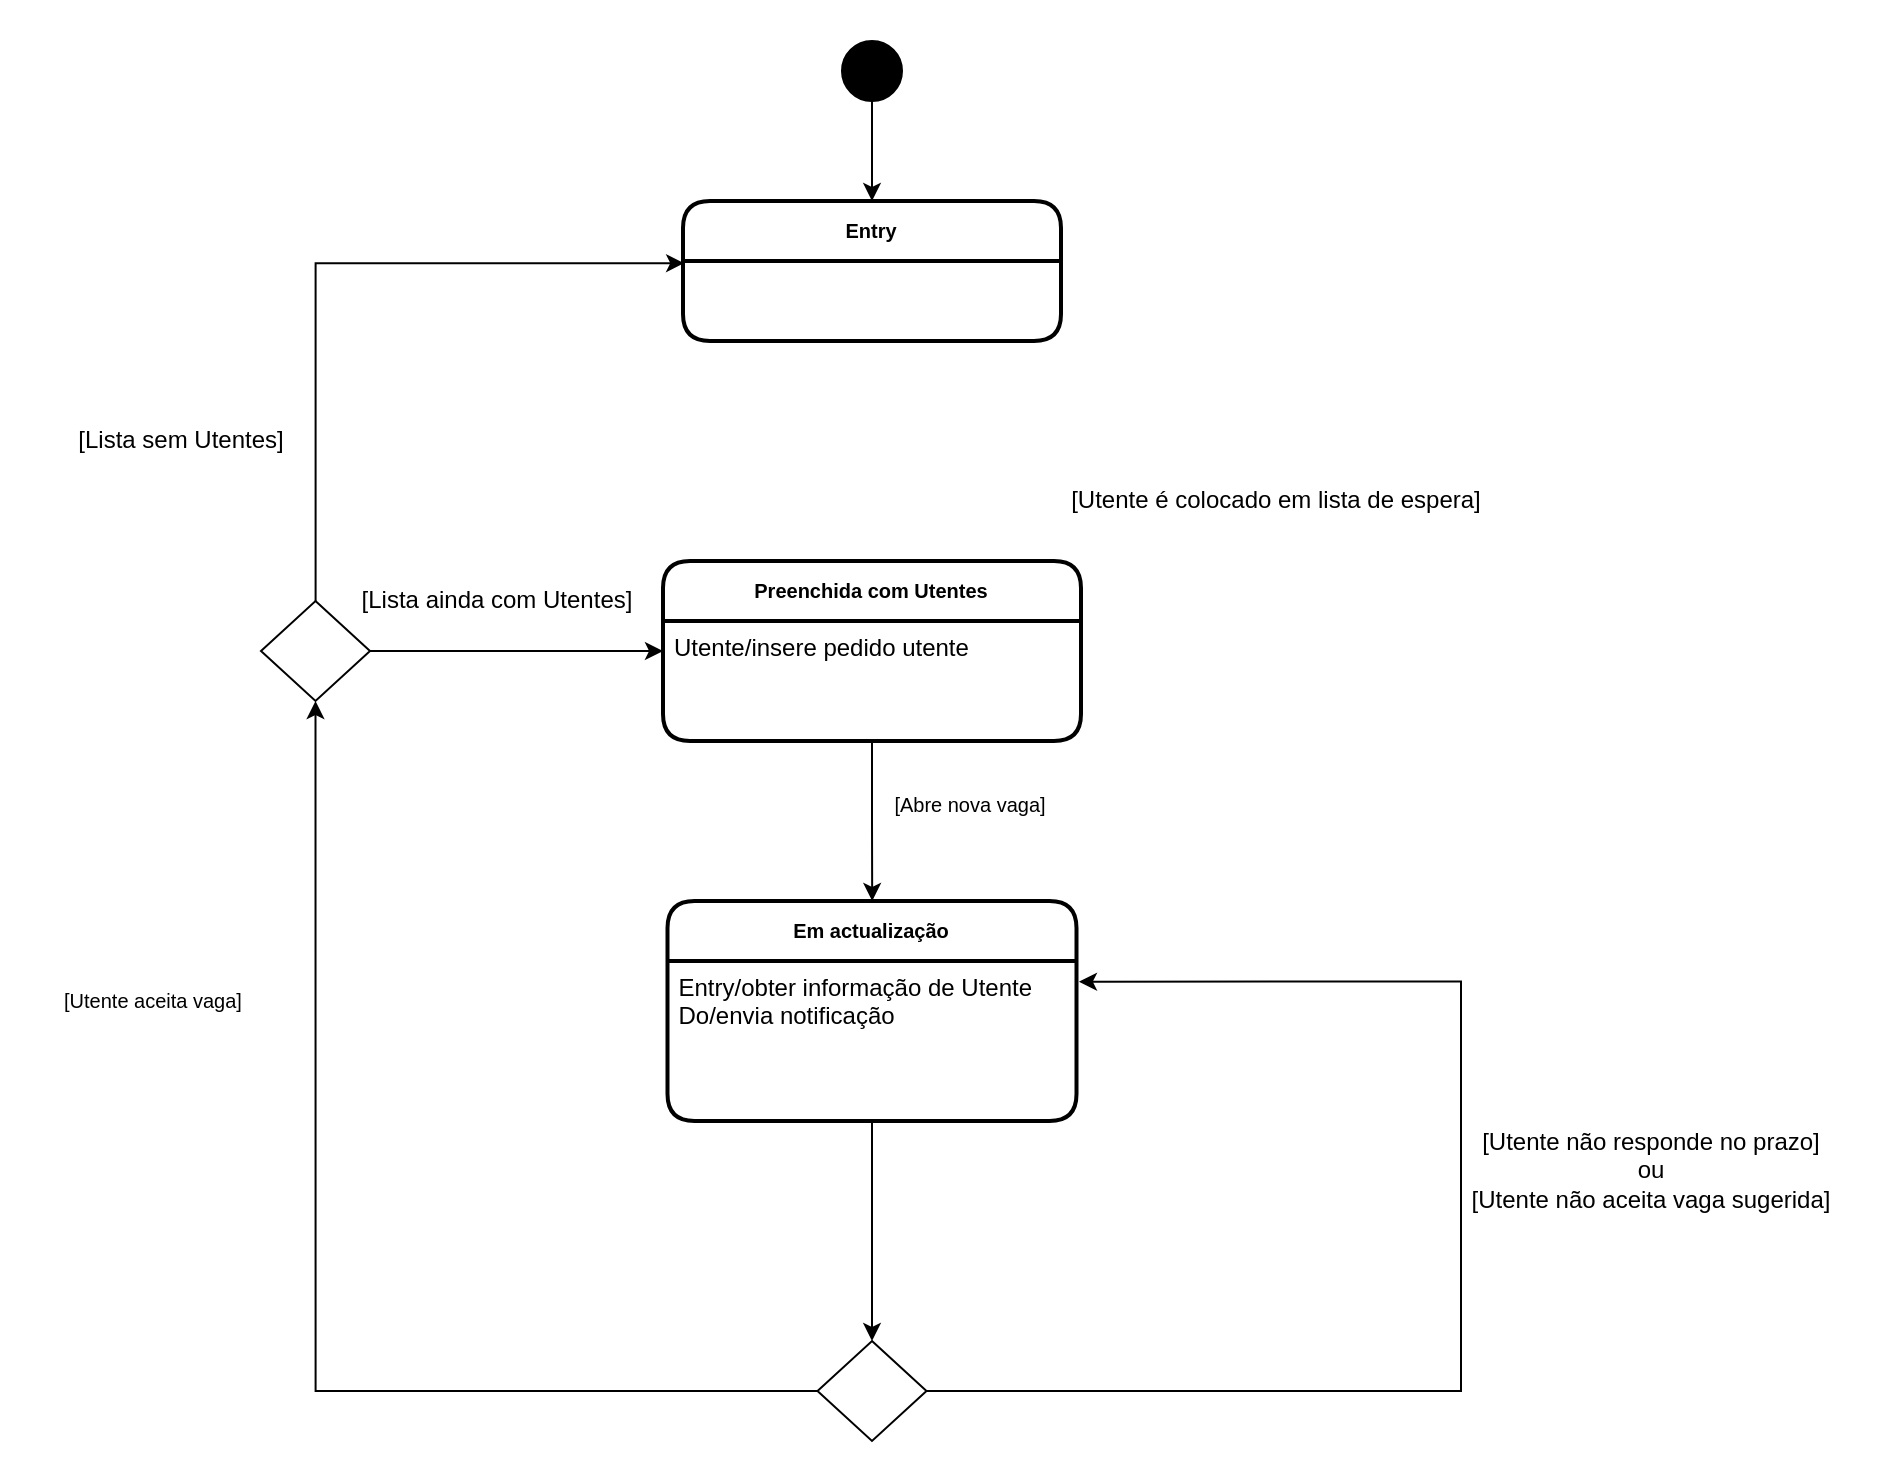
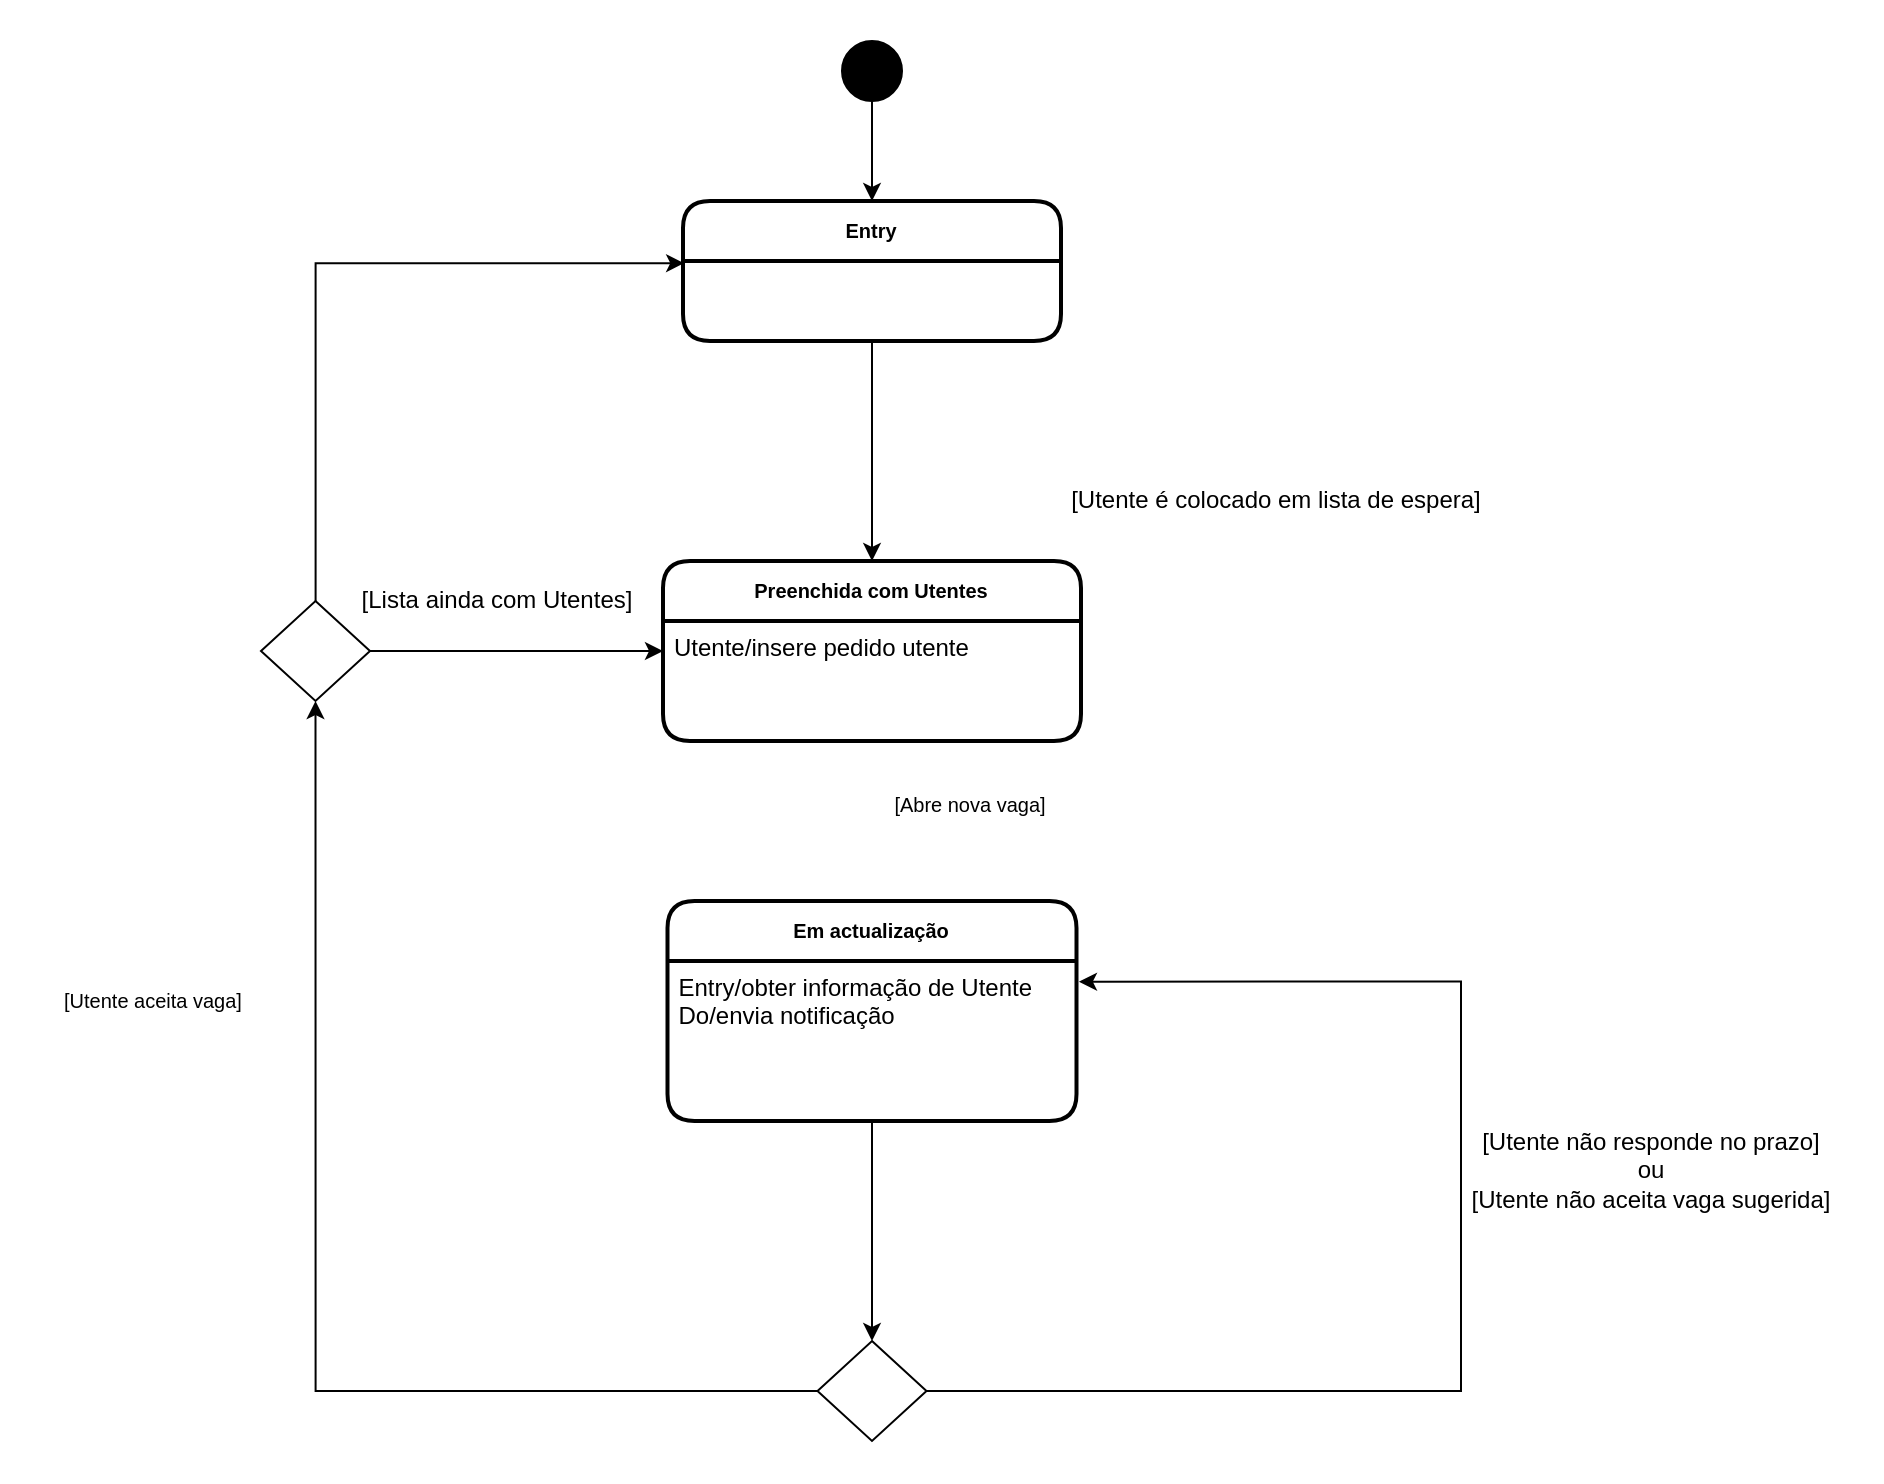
- <mxCell id="21" value="[Lista sem Utentes]" style="text;html=1;align=center;verticalAlign=middle;resizable=0;points=[];autosize=1;" vertex="1" parent="1"><mxGeometry x="30" y="210" width="120" height="20" as="geometry" /></mxCell>
+ <mxCell id="5" style="edgeStyle=orthogonalEdgeStyle;rounded=0;orthogonalLoop=1;jettySize=auto;html=1;fontSize=10;" parent="1" source="6" target="7" edge="1"><mxGeometry relative="1" as="geometry"><mxPoint x="414" y="280" as="targetPoint" /></mxGeometry></mxCell>
- <mxCell id="9" style="edgeStyle=orthogonalEdgeStyle;rounded=0;orthogonalLoop=1;jettySize=auto;html=1;fontSize=10;exitX=0.5;exitY=1;exitDx=0;exitDy=0;" parent="1" source="8" target="11" edge="1"><mxGeometry relative="1" as="geometry"><mxPoint x="435.5" y="600" as="targetPoint" /><mxPoint x="436" y="420" as="sourcePoint" /></mxGeometry></mxCell>
